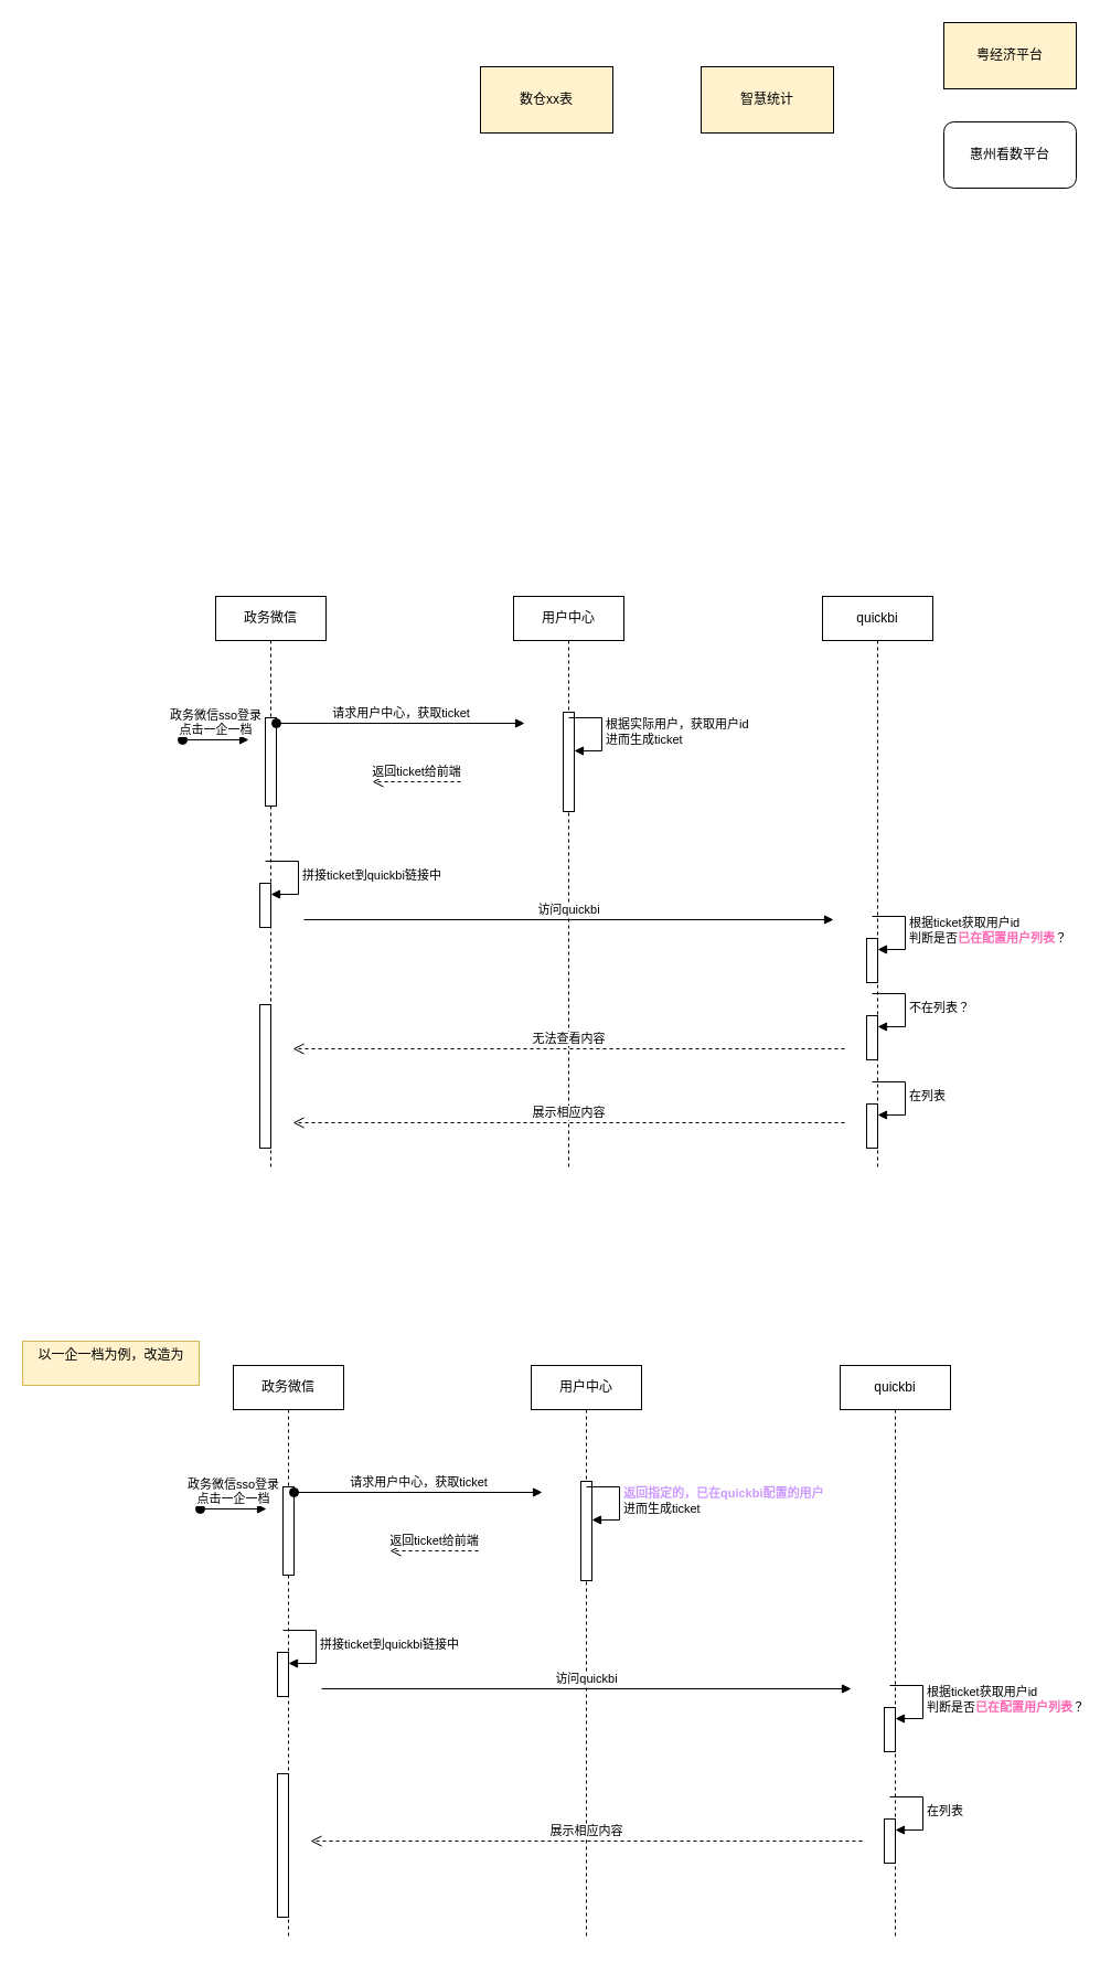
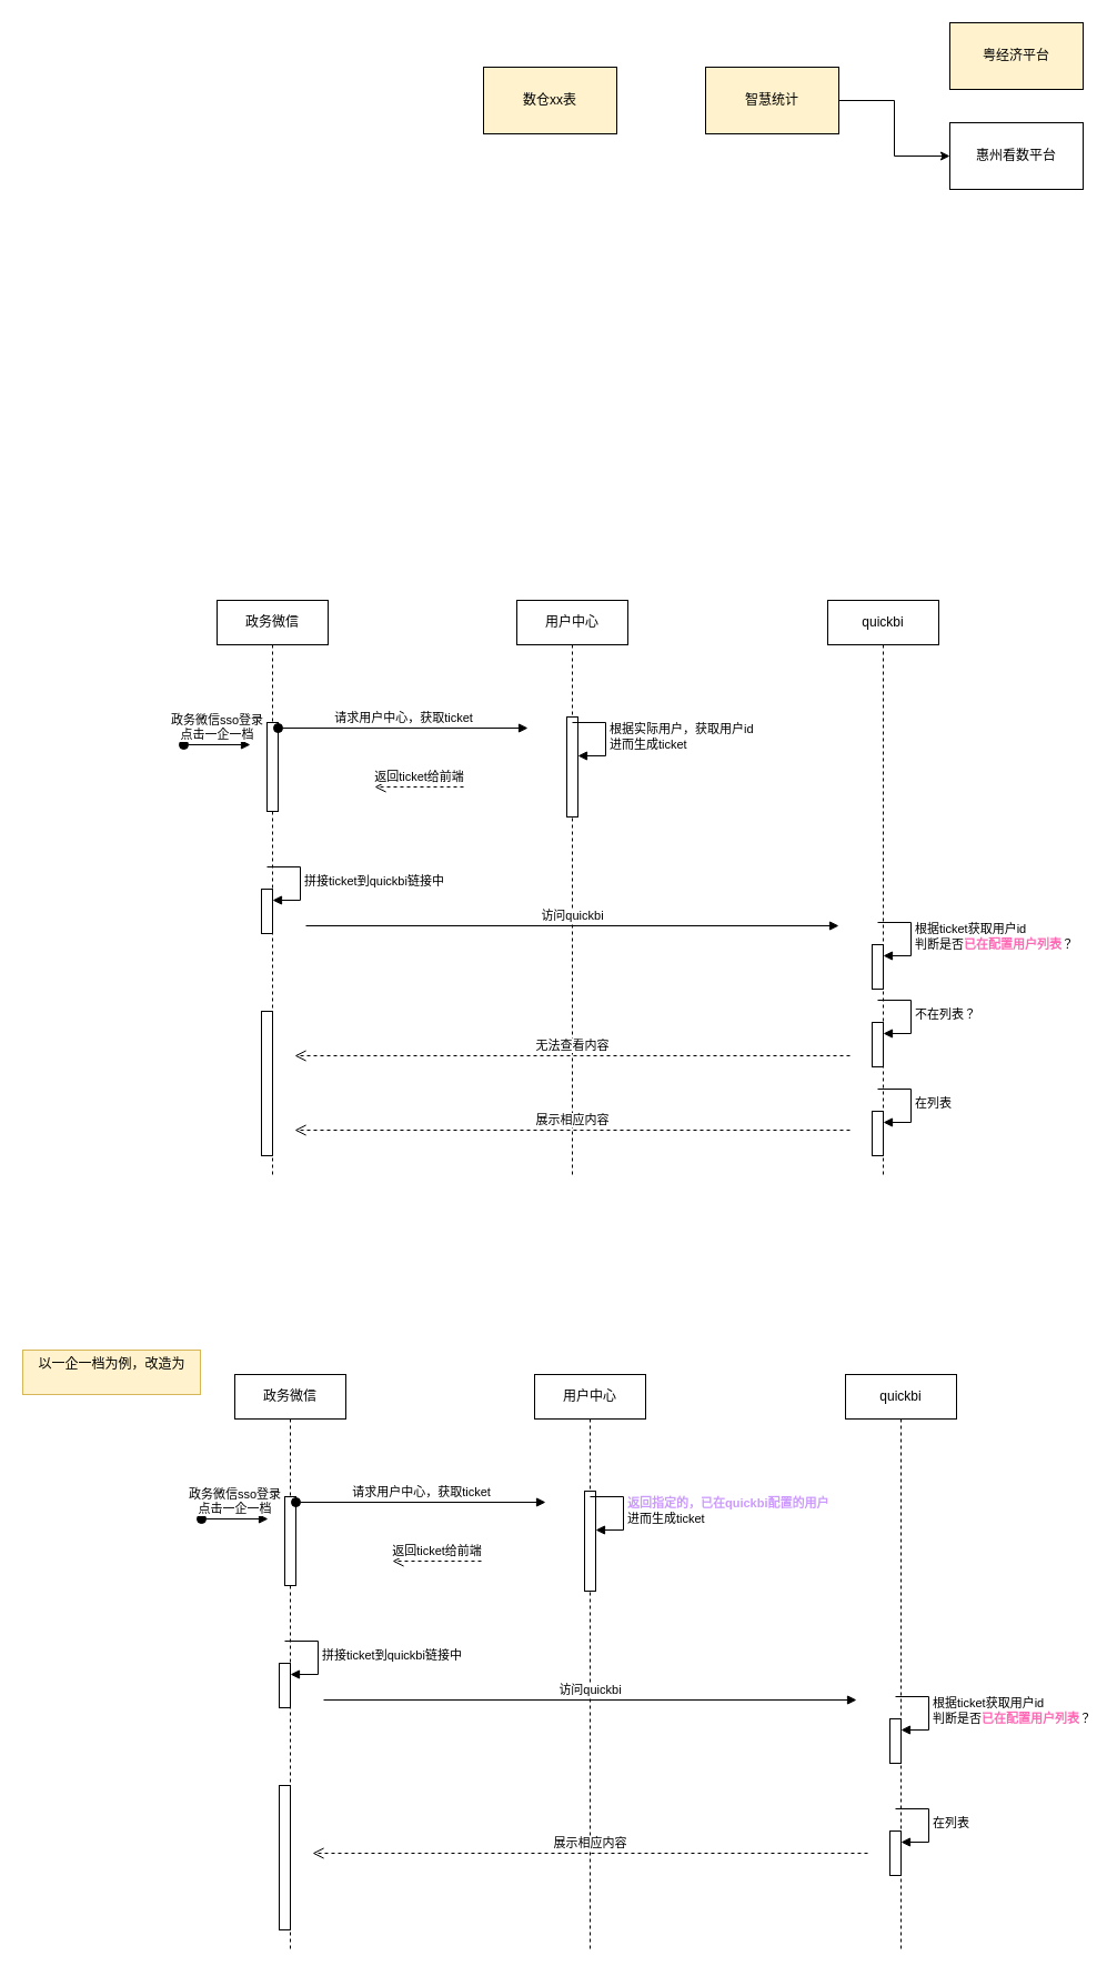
+ <mxCell id="3" style="edgeStyle=orthogonalEdgeStyle;rounded=0;orthogonalLoop=1;jettySize=auto;html=1;exitX=1;exitY=0.5;exitDx=0;exitDy=0;entryX=0;entryY=0.5;entryDx=0;entryDy=0;" edge="1" parent="1" source="4" target="6"><mxGeometry relative="1" as="geometry" /></mxCell>
- <mxCell id="6" value="惠州看数平台" style="whiteSpace=wrap;html=1;rounded=1;" vertex="1" parent="1"><mxGeometry x="855" y="110" width="120" height="60" as="geometry" /></mxCell>
+ <mxCell id="6" value="惠州看数平台" style="whiteSpace=wrap;html=1;rounded=0;" vertex="1" parent="1"><mxGeometry x="855" y="110" width="120" height="60" as="geometry" /></mxCell>
